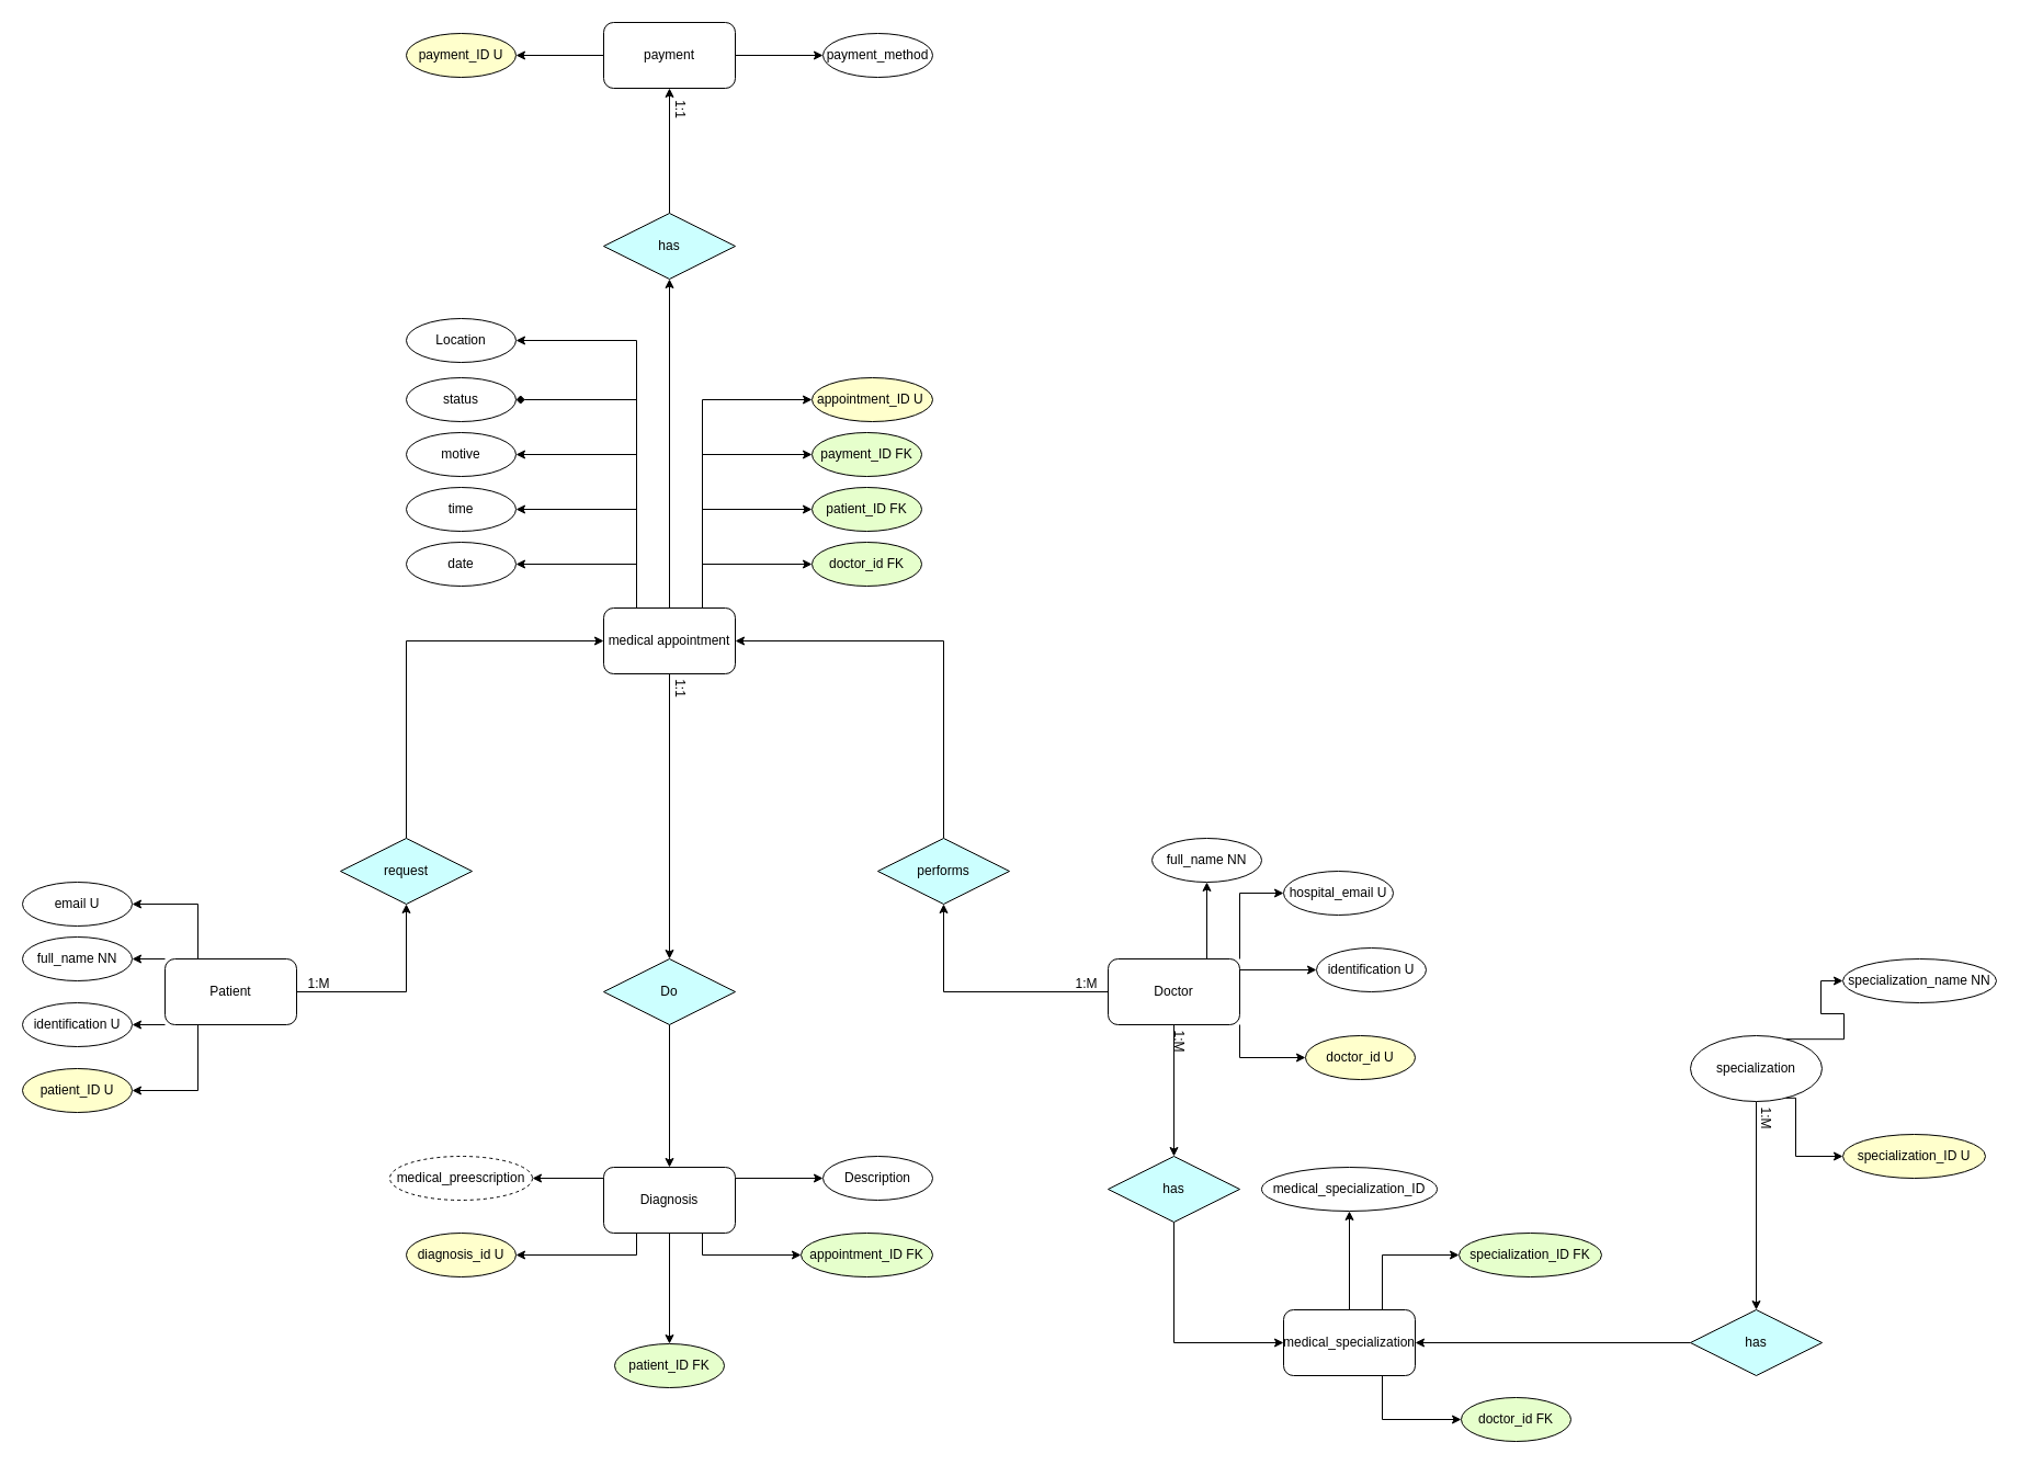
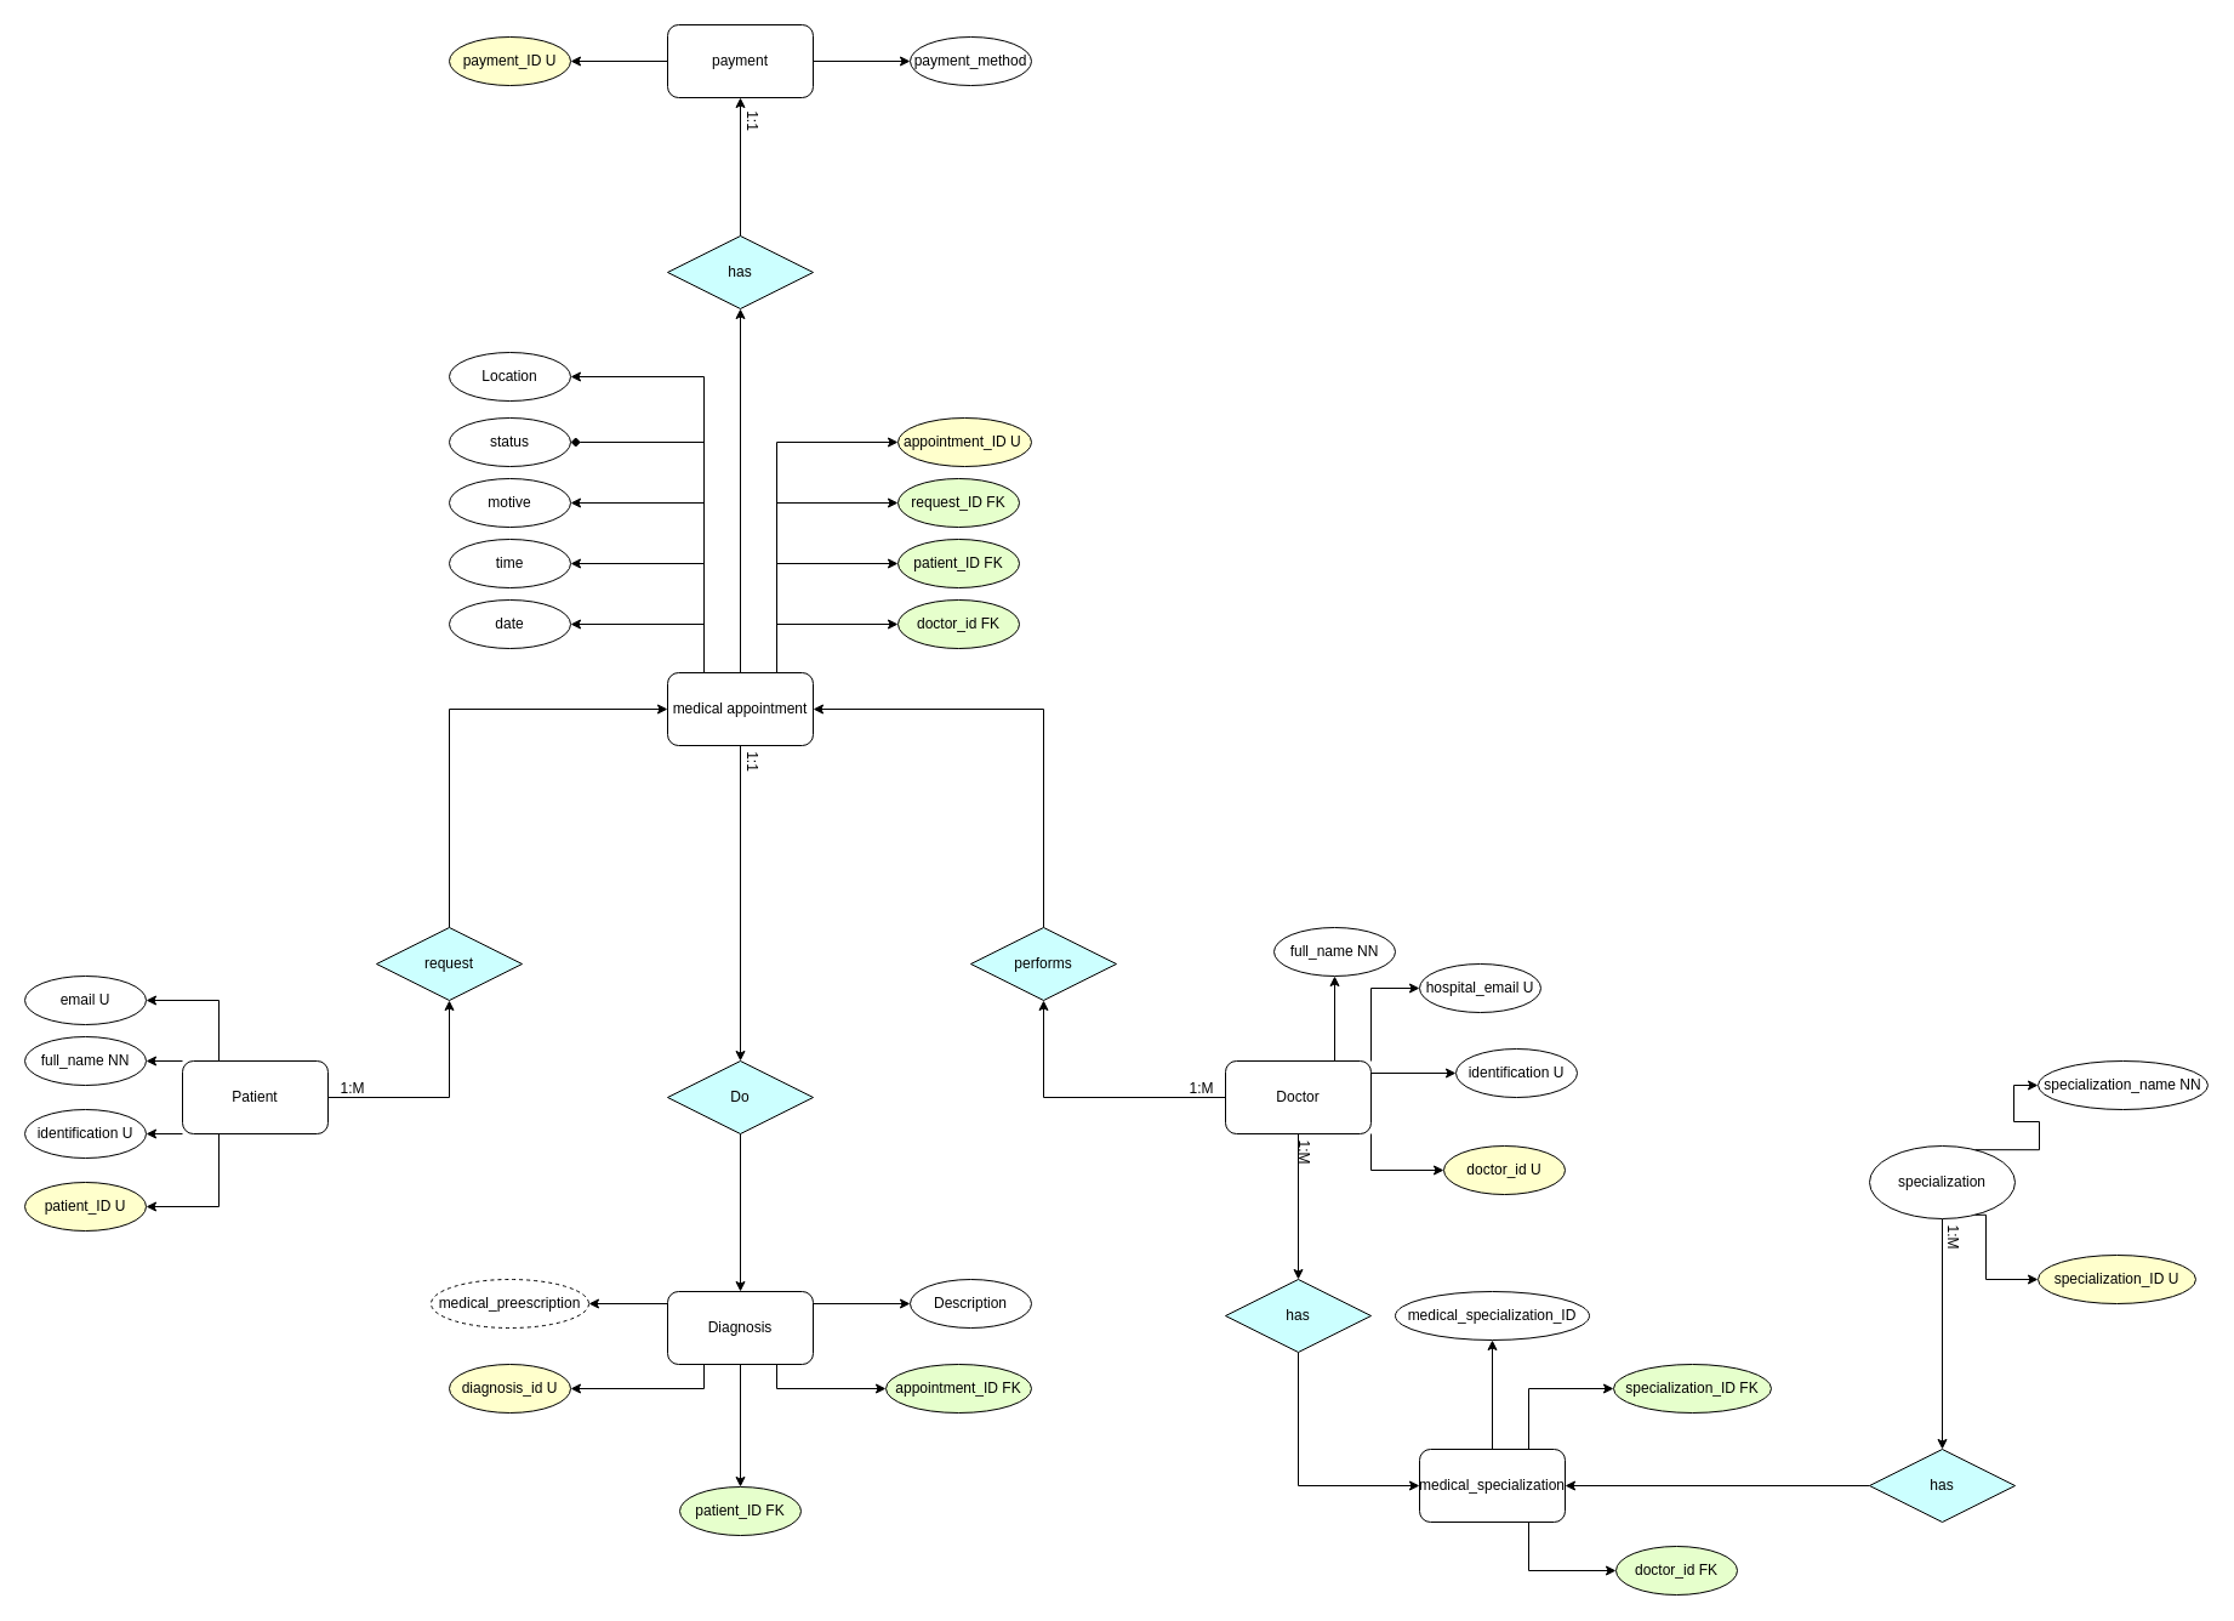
- <mxCell id="62" value="payment_ID FK" style="ellipse;whiteSpace=wrap;html=1;fillColor=#E6FFCC;" parent="1" vertex="1"><mxGeometry x="740" y="394" width="100" height="40" as="geometry" /></mxCell>
+ <mxCell id="62" value="request_ID FK" style="ellipse;whiteSpace=wrap;html=1;fillColor=#E6FFCC;" parent="1" vertex="1"><mxGeometry x="740" y="394" width="100" height="40" as="geometry" /></mxCell>
